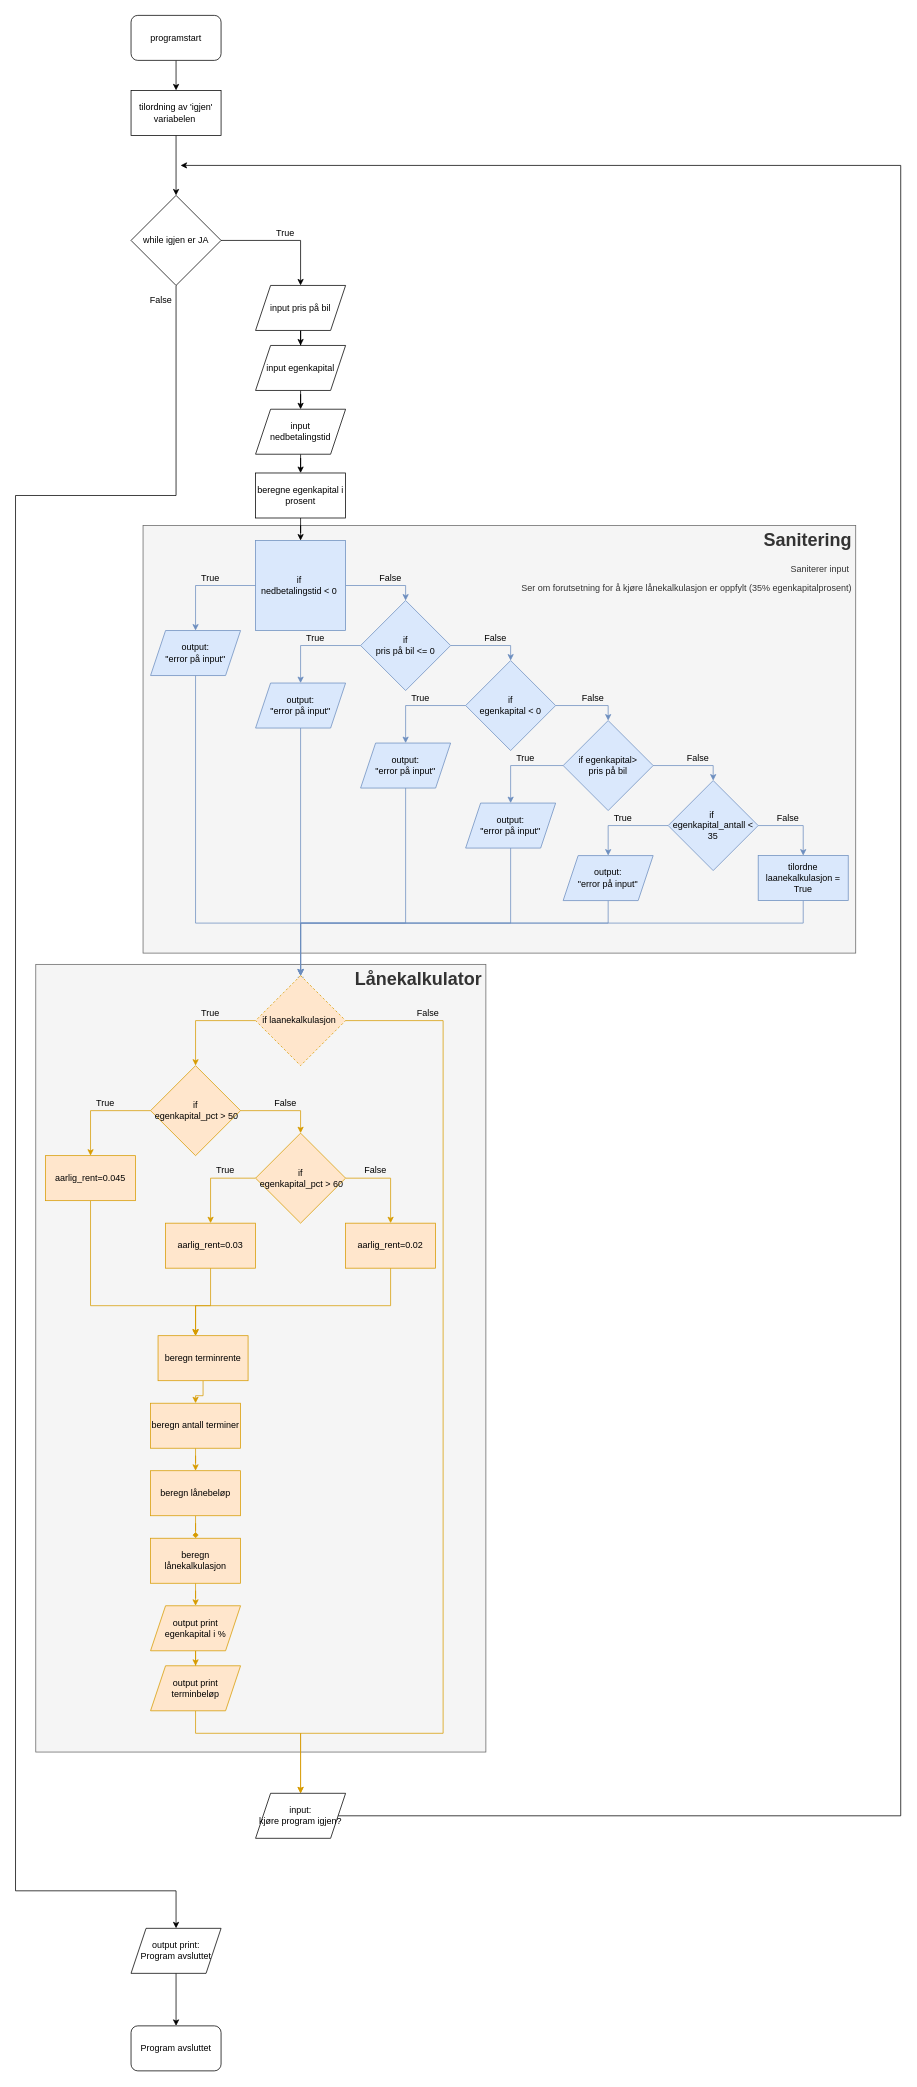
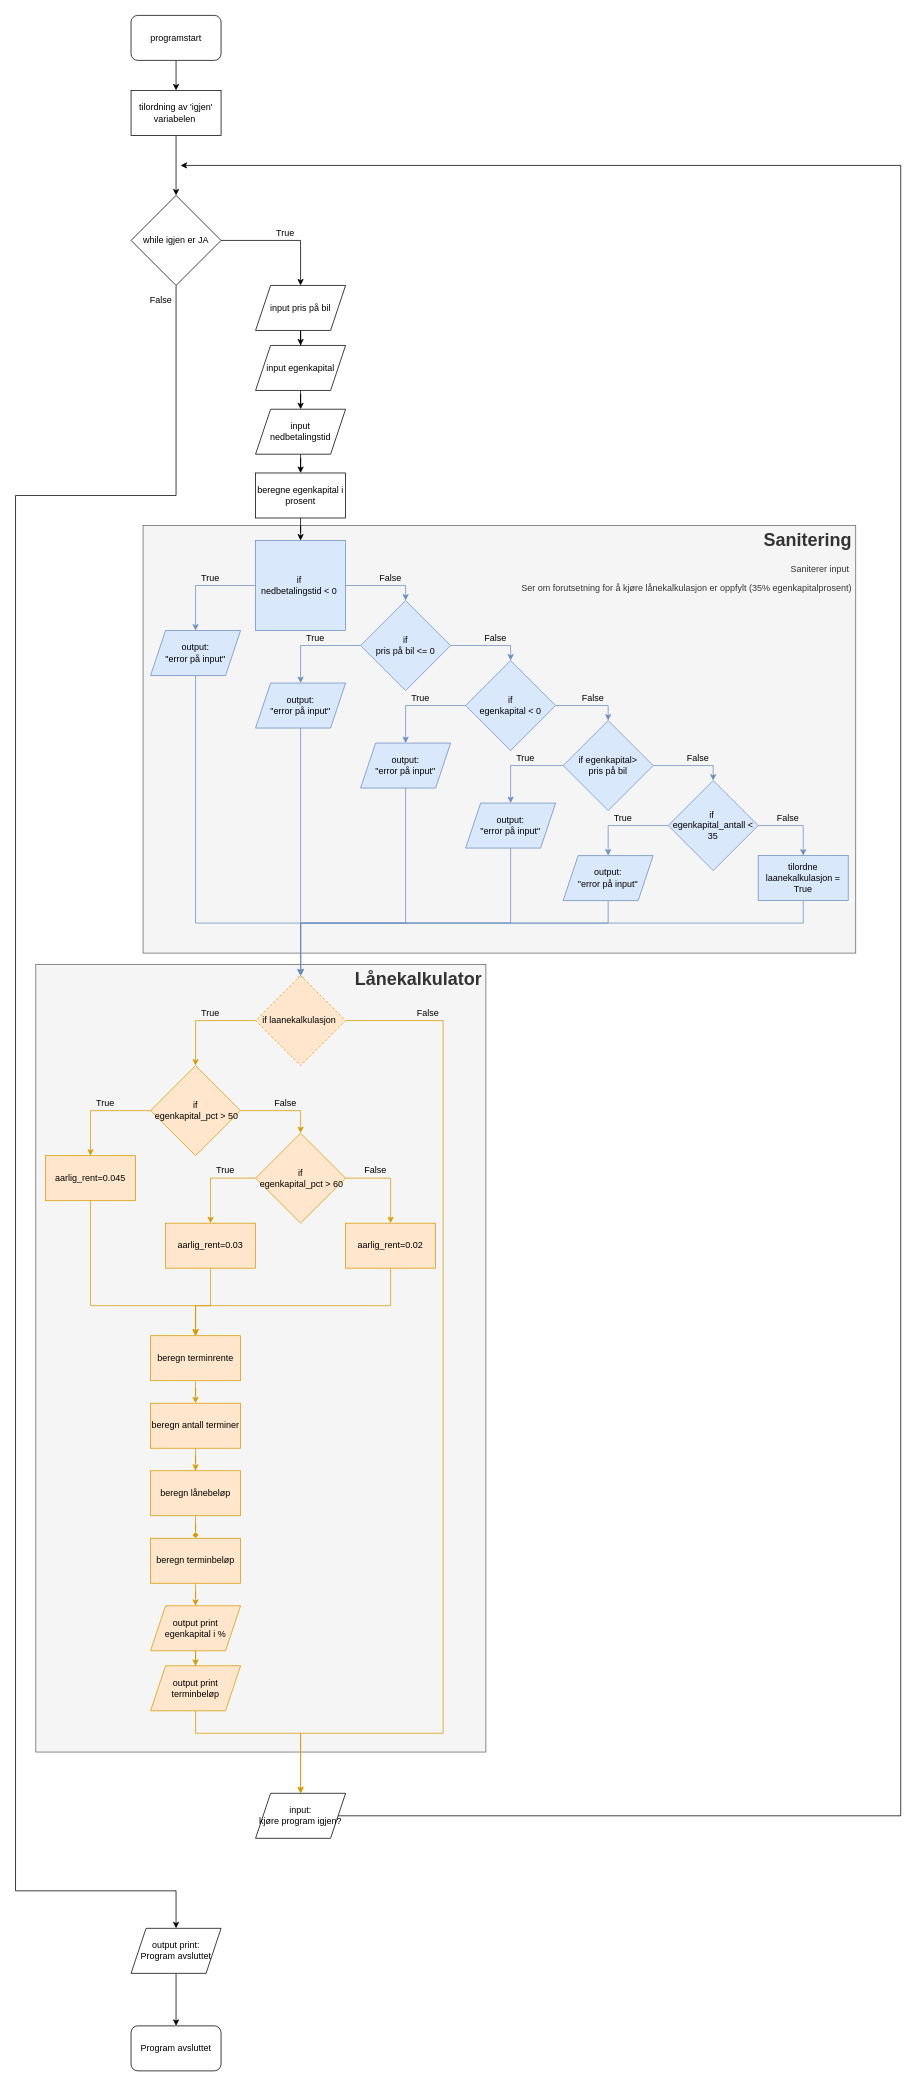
- <mxCell id="62" value="beregn terminrente" style="rounded=0;whiteSpace=wrap;html=1;align=center;fillColor=#ffe6cc;strokeColor=#d79b00;" vertex="1" parent="1"><mxGeometry x="210" y="1780" width="120" height="60" as="geometry" /></mxCell>
+ <mxCell id="62" value="beregn terminrente" style="rounded=0;whiteSpace=wrap;html=1;align=center;fillColor=#ffe6cc;strokeColor=#d79b00;" vertex="1" parent="1"><mxGeometry x="200" y="1780" width="120" height="60" as="geometry" /></mxCell>
- <mxCell id="68" value="beregn lånekalkulasjon" style="rounded=0;whiteSpace=wrap;html=1;align=center;fillColor=#ffe6cc;strokeColor=#d79b00;" vertex="1" parent="1"><mxGeometry x="200" y="2050" width="120" height="60" as="geometry" /></mxCell>
+ <mxCell id="68" value="beregn terminbeløp" style="rounded=0;whiteSpace=wrap;html=1;align=center;fillColor=#ffe6cc;strokeColor=#d79b00;" vertex="1" parent="1"><mxGeometry x="200" y="2050" width="120" height="60" as="geometry" /></mxCell>
